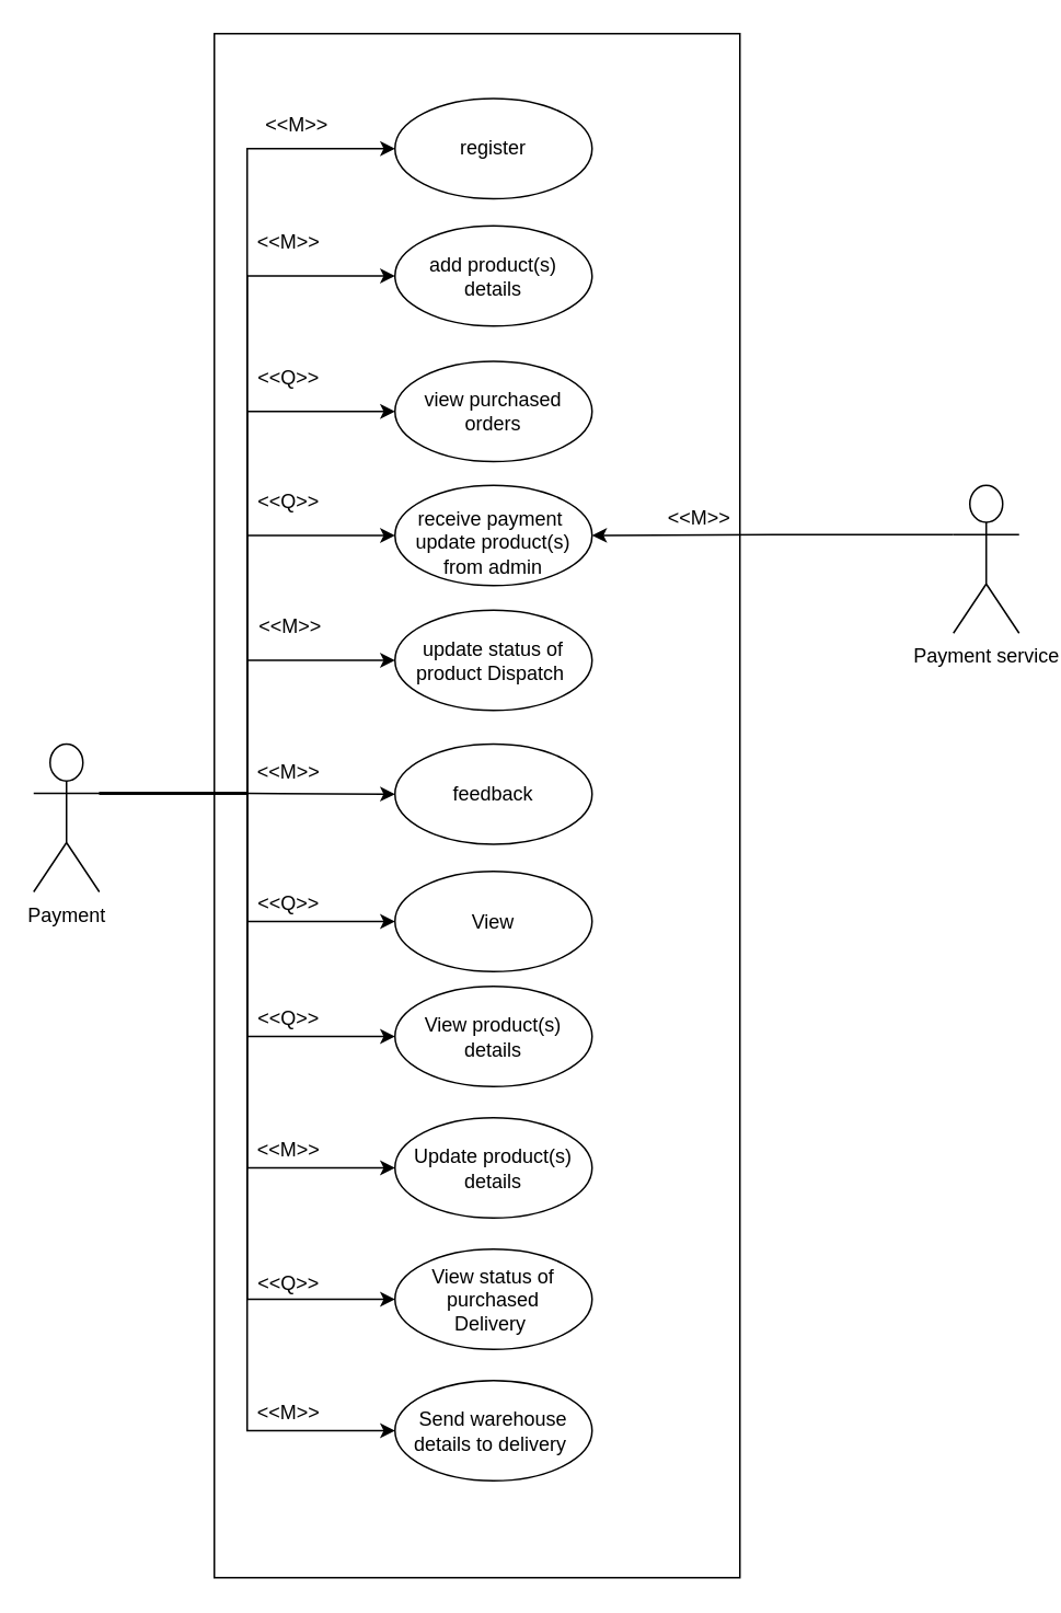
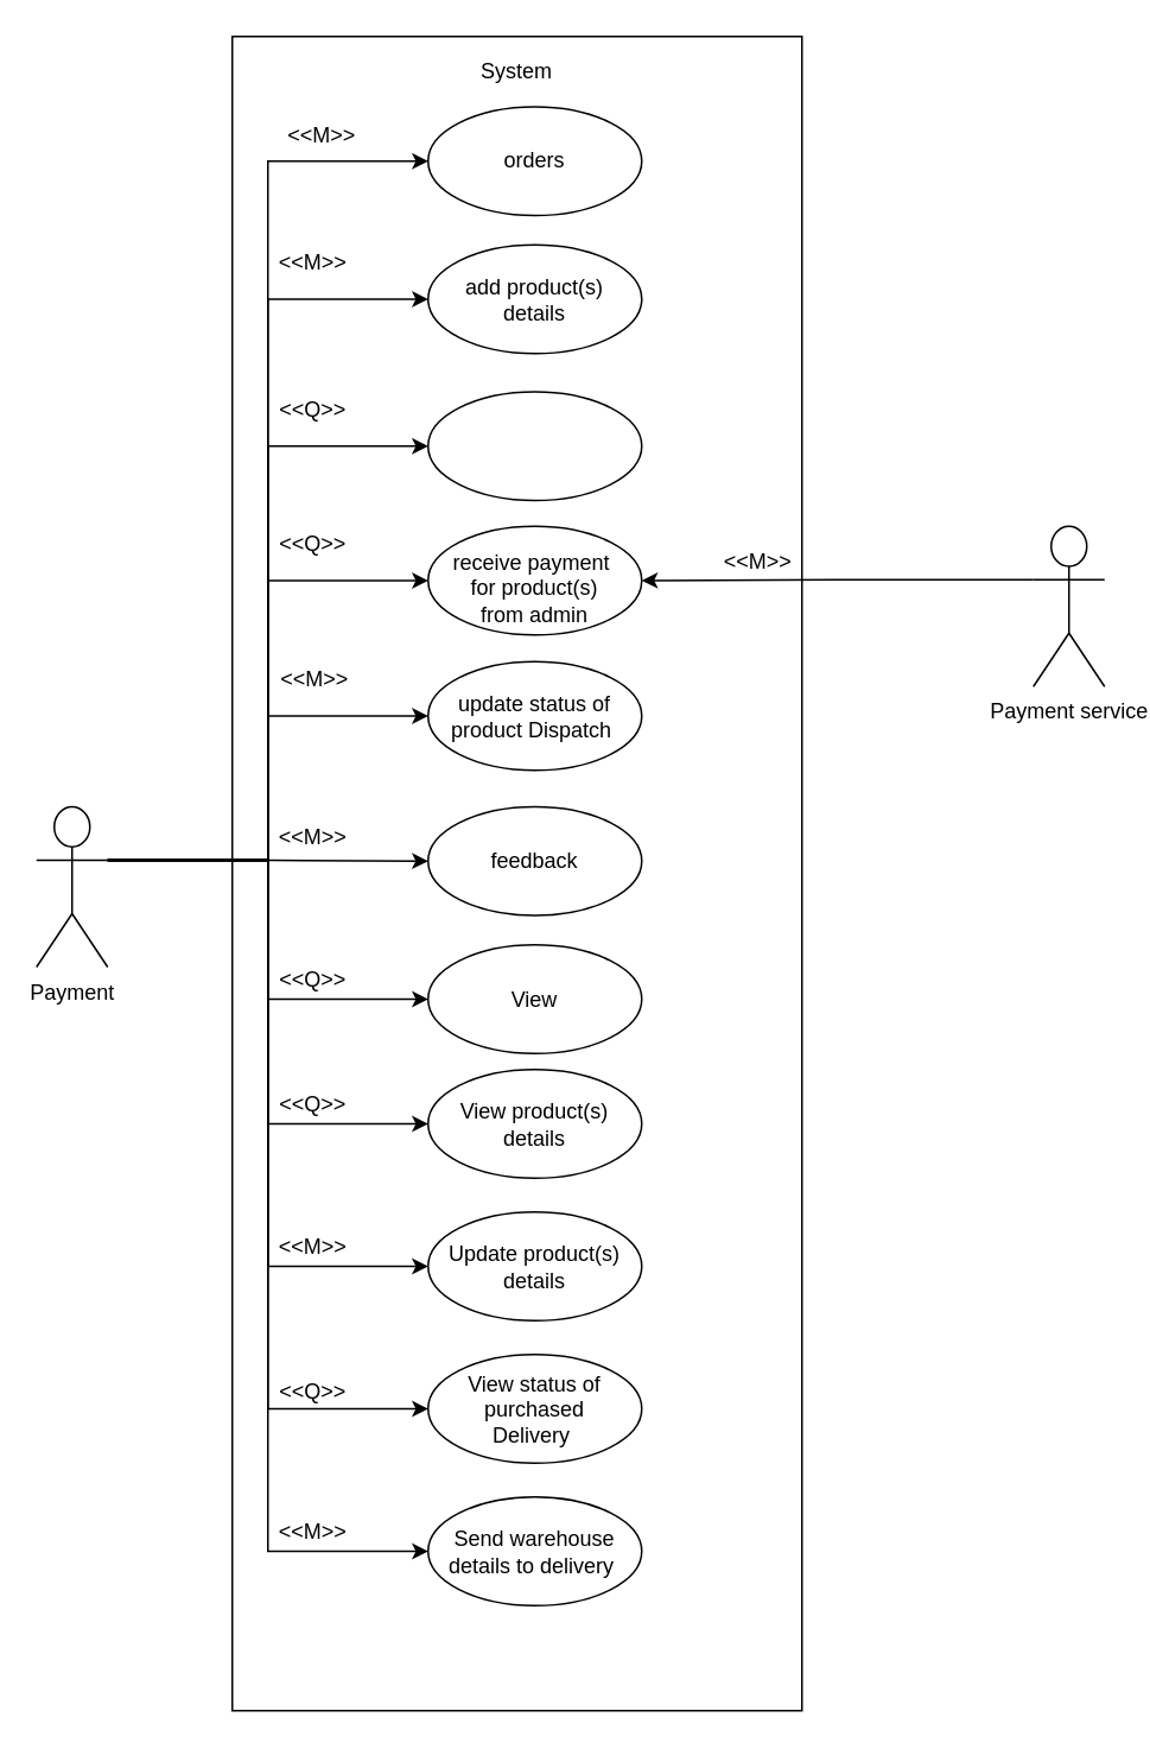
+ <mxCell id="27" value="System" style="text;html=1;strokeColor=none;fillColor=none;align=center;verticalAlign=middle;whiteSpace=wrap;rounded=0;" parent="1" vertex="1"><mxGeometry x="270" y="30" width="40" height="20" as="geometry" /></mxCell>
- <mxCell id="8" value="register" style="text;html=1;strokeColor=none;fillColor=none;align=center;verticalAlign=middle;whiteSpace=wrap;rounded=0;" parent="1" vertex="1"><mxGeometry x="250" y="70" width="100" height="40" as="geometry" /></mxCell>
+ <mxCell id="8" value="orders" style="text;html=1;strokeColor=none;fillColor=none;align=center;verticalAlign=middle;whiteSpace=wrap;rounded=0;" parent="1" vertex="1"><mxGeometry x="250" y="70" width="100" height="40" as="geometry" /></mxCell>
- <mxCell id="9" value="view purchased orders" style="text;html=1;strokeColor=none;fillColor=none;align=center;verticalAlign=middle;whiteSpace=wrap;rounded=0;" parent="1" vertex="1"><mxGeometry x="250" y="230" width="100" height="40" as="geometry" /></mxCell>
- <mxCell id="11" value="receive payment&amp;nbsp; update product(s) from admin" style="text;html=1;strokeColor=none;fillColor=none;align=center;verticalAlign=middle;whiteSpace=wrap;rounded=0;" parent="1" vertex="1"><mxGeometry x="250" y="310" width="100" height="40" as="geometry" /></mxCell>
+ <mxCell id="11" value="receive payment&amp;nbsp; for product(s) from admin" style="text;html=1;strokeColor=none;fillColor=none;align=center;verticalAlign=middle;whiteSpace=wrap;rounded=0;" parent="1" vertex="1"><mxGeometry x="250" y="310" width="100" height="40" as="geometry" /></mxCell>
